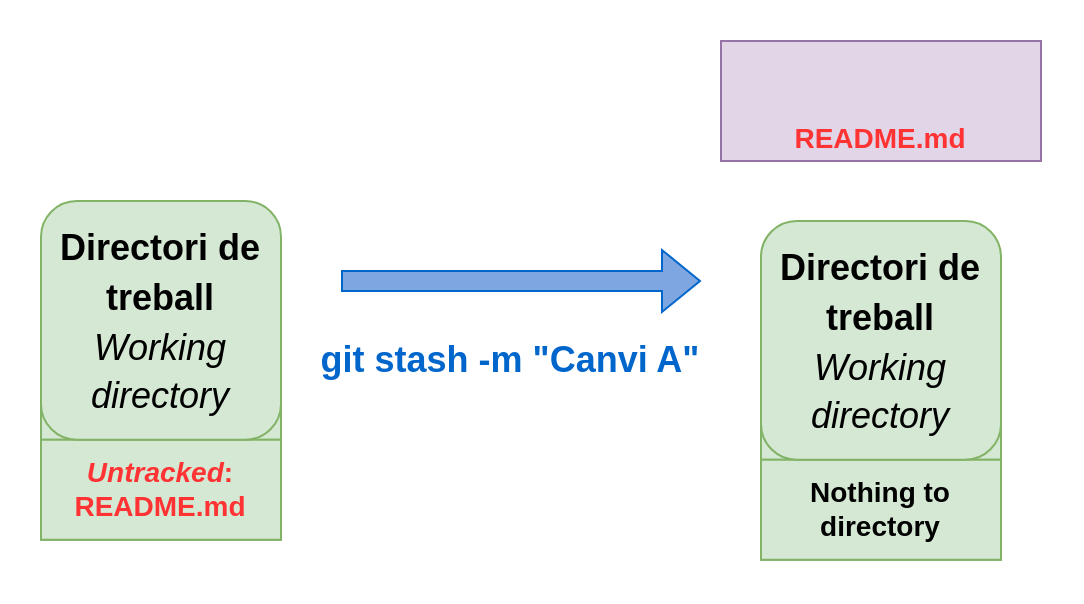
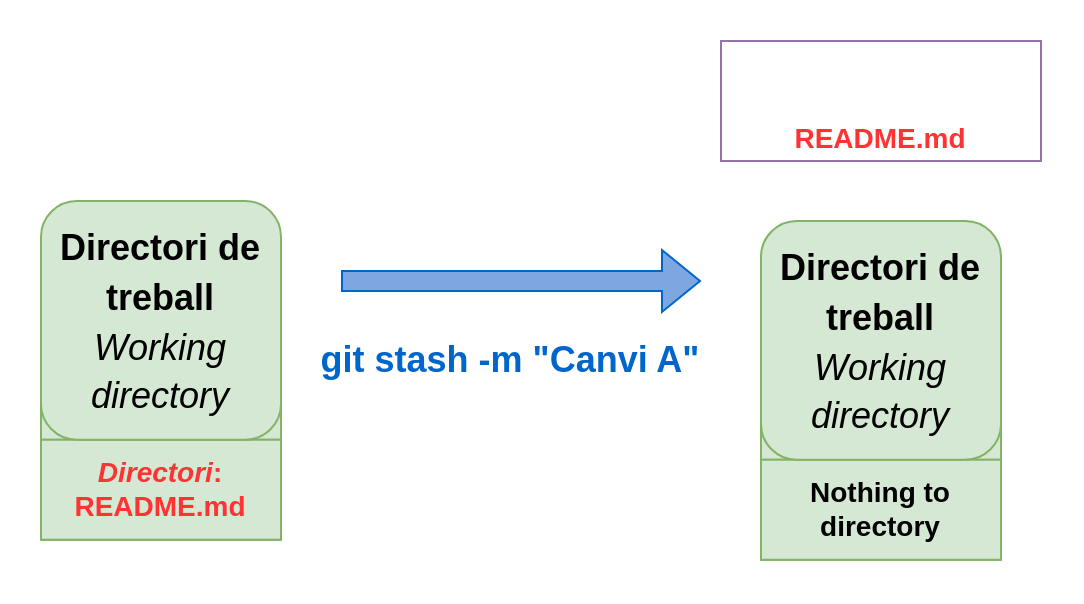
- <mxCell id="11" value="&lt;div&gt;&lt;span style=&quot;color: rgb(255, 51, 51); font-size: 14px; font-weight: 700;&quot;&gt;README.md&lt;/span&gt;&lt;br&gt;&lt;/div&gt;" style="rounded=0;whiteSpace=wrap;html=1;fillColor=#e1d5e7;strokeColor=#9673a6;verticalAlign=bottom;" parent="10" vertex="1"><mxGeometry width="160" height="60" as="geometry" /></mxCell>
+ <mxCell id="11" value="&lt;div&gt;&lt;span style=&quot;color: rgb(255, 51, 51); font-size: 14px; font-weight: 700;&quot;&gt;README.md&lt;/span&gt;&lt;br&gt;&lt;/div&gt;" style="rounded=0;whiteSpace=wrap;html=1;fillColor=#ffffff;strokeColor=#9673a6;verticalAlign=bottom;" parent="10" vertex="1"><mxGeometry width="160" height="60" as="geometry" /></mxCell>
- <mxCell id="3" value="&lt;i&gt;Untracked&lt;/i&gt;: README.md" style="text;strokeColor=#82b366;fillColor=#d5e8d4;align=center;verticalAlign=middle;spacingLeft=4;spacingRight=4;overflow=hidden;points=[[0,0.5],[1,0.5]];portConstraint=eastwest;rotatable=0;whiteSpace=wrap;html=1;fontStyle=1;fontSize=14;fontColor=#FF3333;" parent="2" vertex="1"><mxGeometry y="30" width="120" height="50" as="geometry" /></mxCell>
+ <mxCell id="3" value="&lt;i&gt;Directori&lt;/i&gt;: README.md" style="text;strokeColor=#82b366;fillColor=#d5e8d4;align=center;verticalAlign=middle;spacingLeft=4;spacingRight=4;overflow=hidden;points=[[0,0.5],[1,0.5]];portConstraint=eastwest;rotatable=0;whiteSpace=wrap;html=1;fontStyle=1;fontSize=14;fontColor=#FF3333;" parent="2" vertex="1"><mxGeometry y="30" width="120" height="50" as="geometry" /></mxCell>
